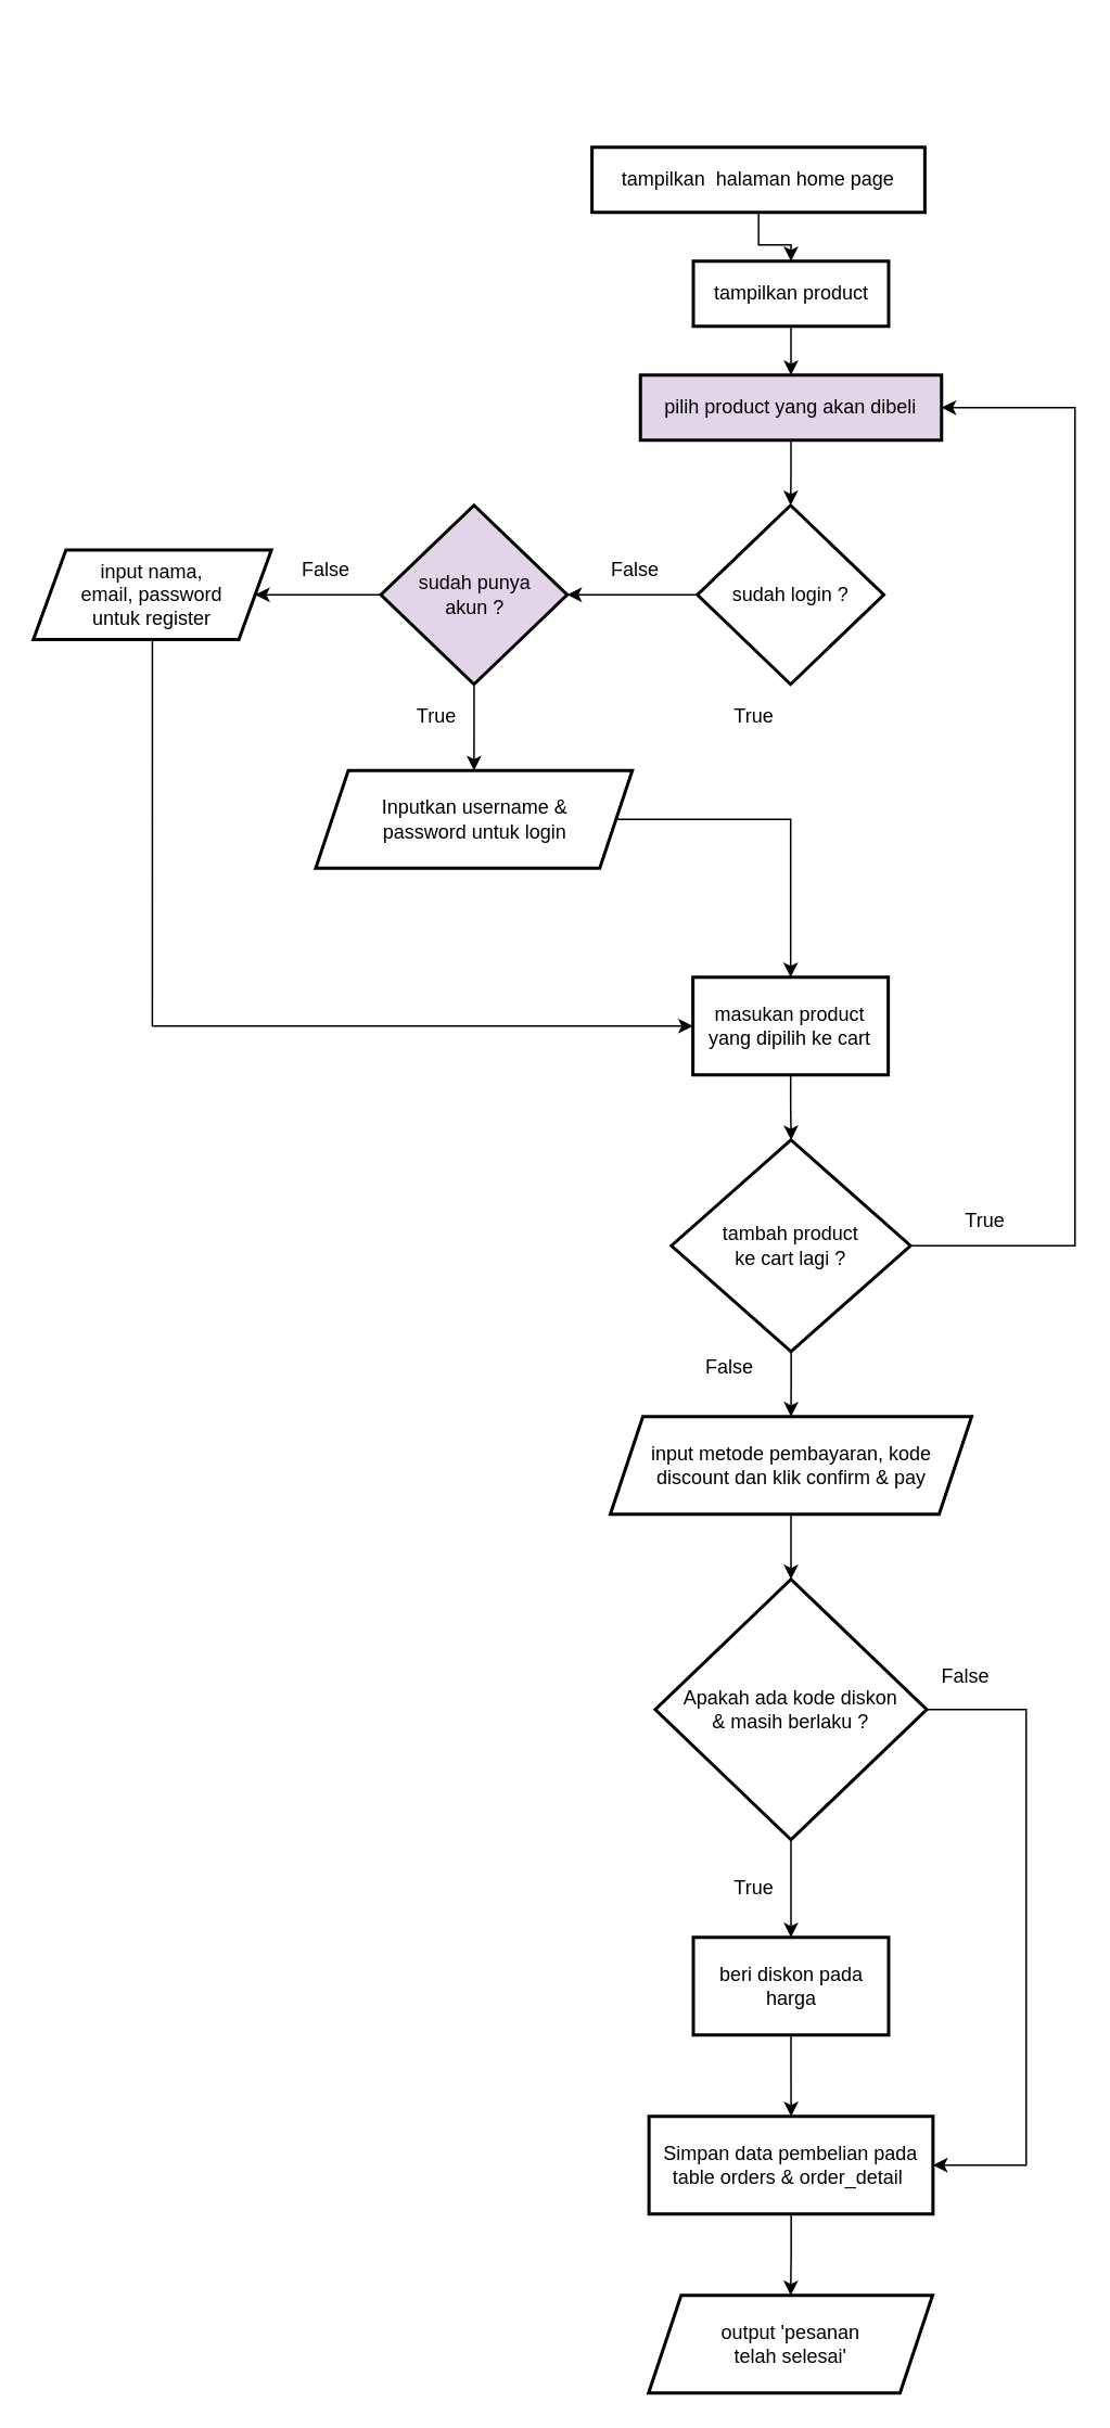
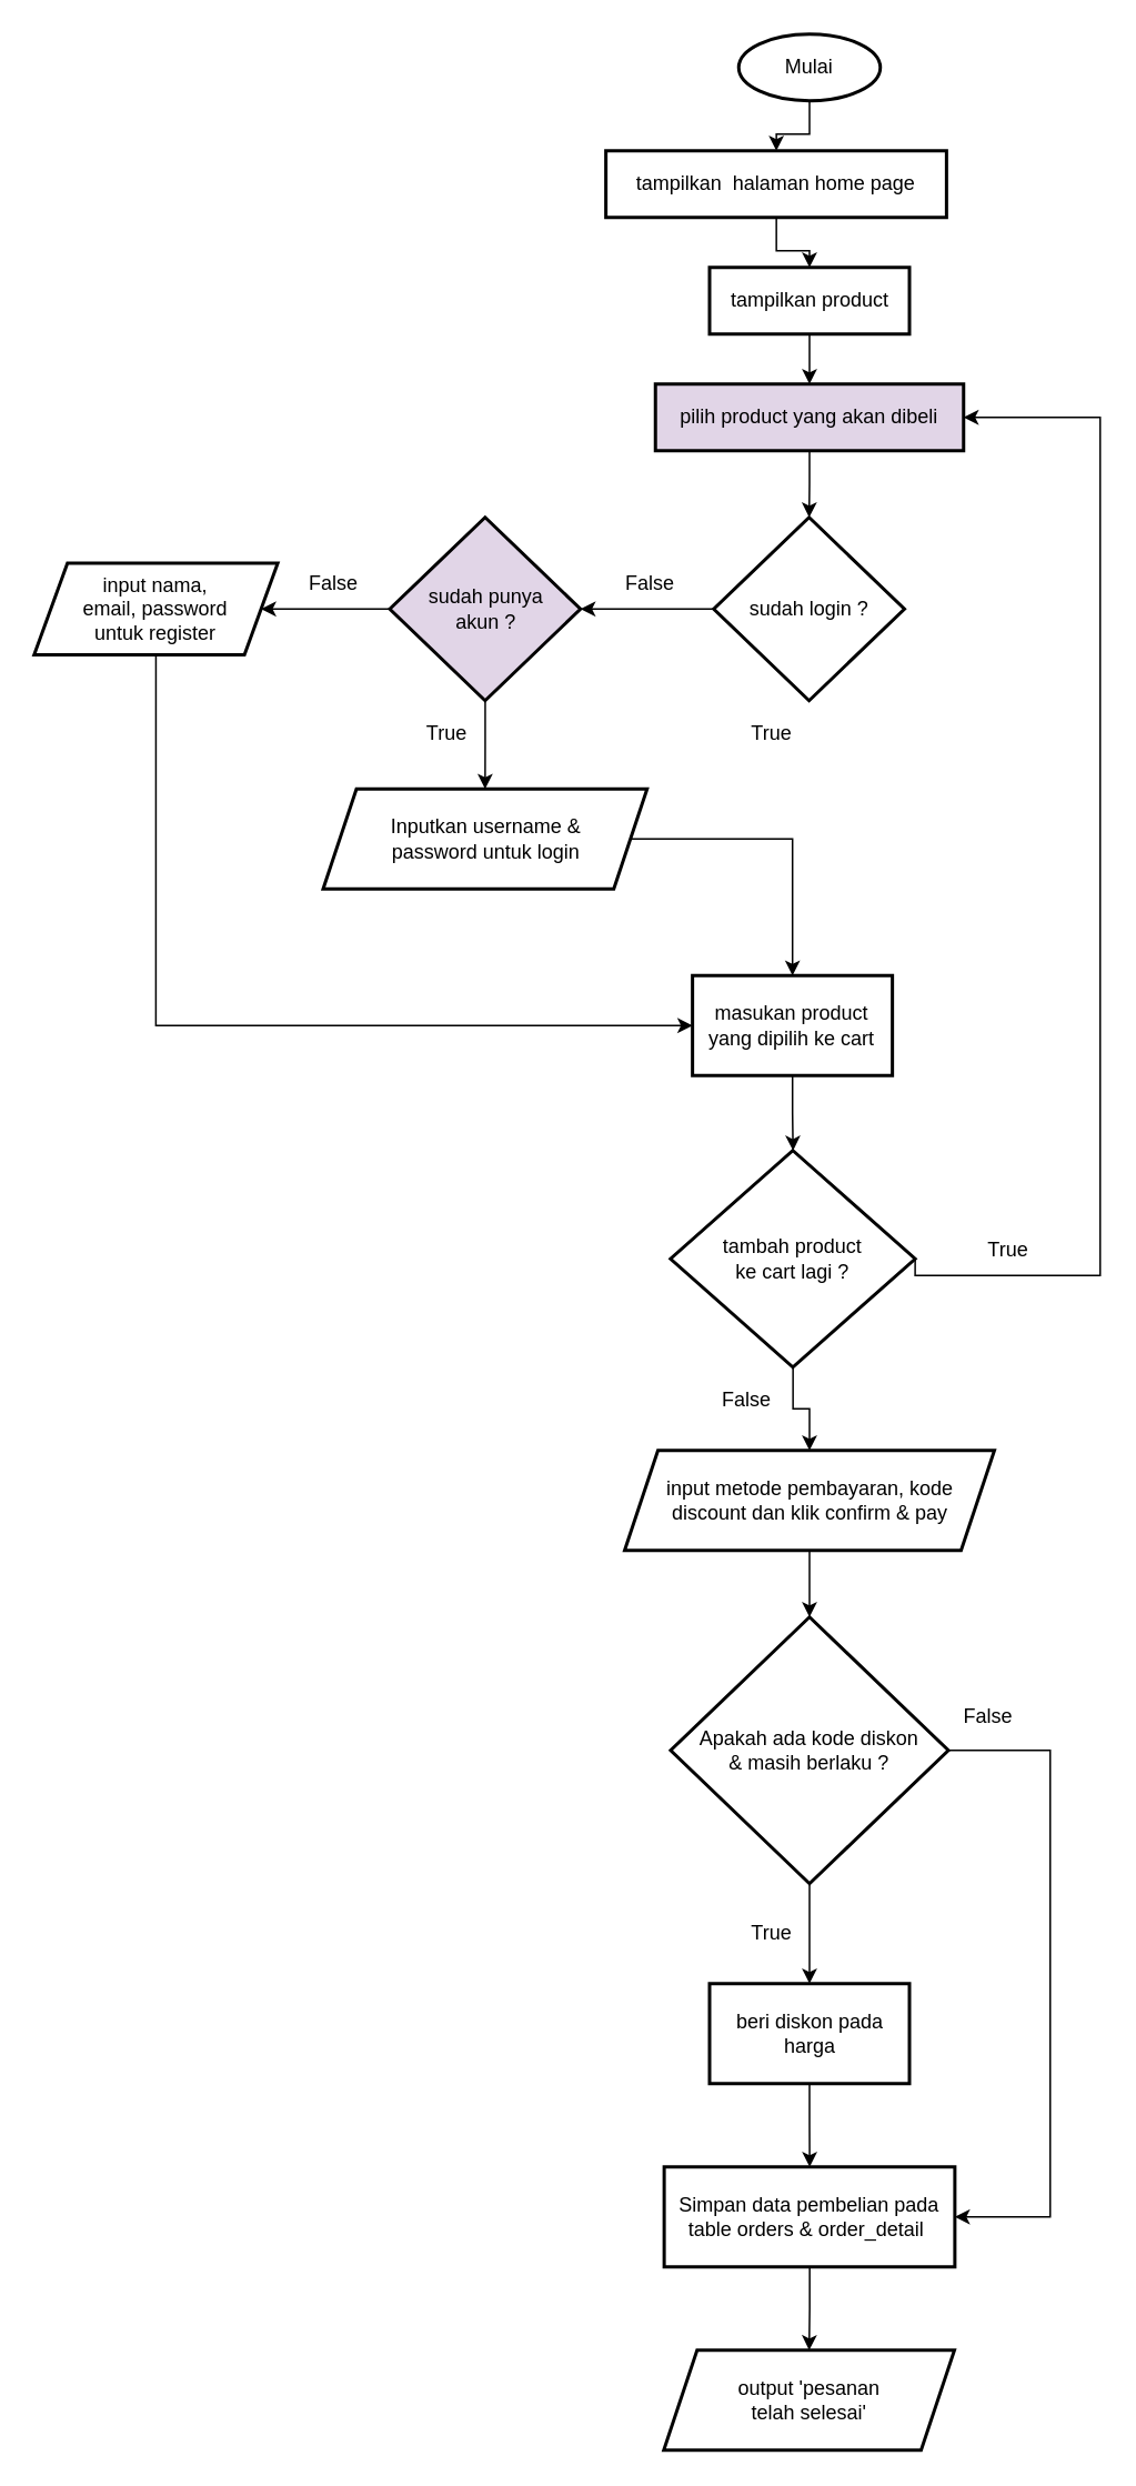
+ <mxCell id="3" value="Mulai" style="strokeWidth=2;html=1;shape=mxgraph.flowchart.start_1;whiteSpace=wrap;" vertex="1" parent="1"><mxGeometry x="443" y="20" width="85" height="40" as="geometry" /></mxCell>
+ <mxCell id="2" value="" style="edgeStyle=orthogonalEdgeStyle;rounded=0;orthogonalLoop=1;jettySize=auto;html=1;" edge="1" parent="1" source="3" target="5"><mxGeometry relative="1" as="geometry" /></mxCell>
- <mxCell id="24" value="masukan product yang dipilih ke cart" style="whiteSpace=wrap;html=1;strokeWidth=2;" vertex="1" parent="1"><mxGeometry x="425.25" y="600" width="120" height="60" as="geometry" /></mxCell>
+ <mxCell id="24" value="masukan product yang dipilih ke cart" style="whiteSpace=wrap;html=1;strokeWidth=2;" vertex="1" parent="1"><mxGeometry x="415.25" y="585" width="120" height="60" as="geometry" /></mxCell>
- <mxCell id="27" value="tambah product &lt;br&gt;ke cart lagi ?" style="rhombus;whiteSpace=wrap;html=1;strokeWidth=2;" vertex="1" parent="1"><mxGeometry x="412.06" y="700" width="146.87" height="130" as="geometry" /></mxCell>
+ <mxCell id="27" value="tambah product &lt;br&gt;ke cart lagi ?" style="rhombus;whiteSpace=wrap;html=1;strokeWidth=2;" vertex="1" parent="1"><mxGeometry x="402.06" y="690" width="146.87" height="130" as="geometry" /></mxCell>
